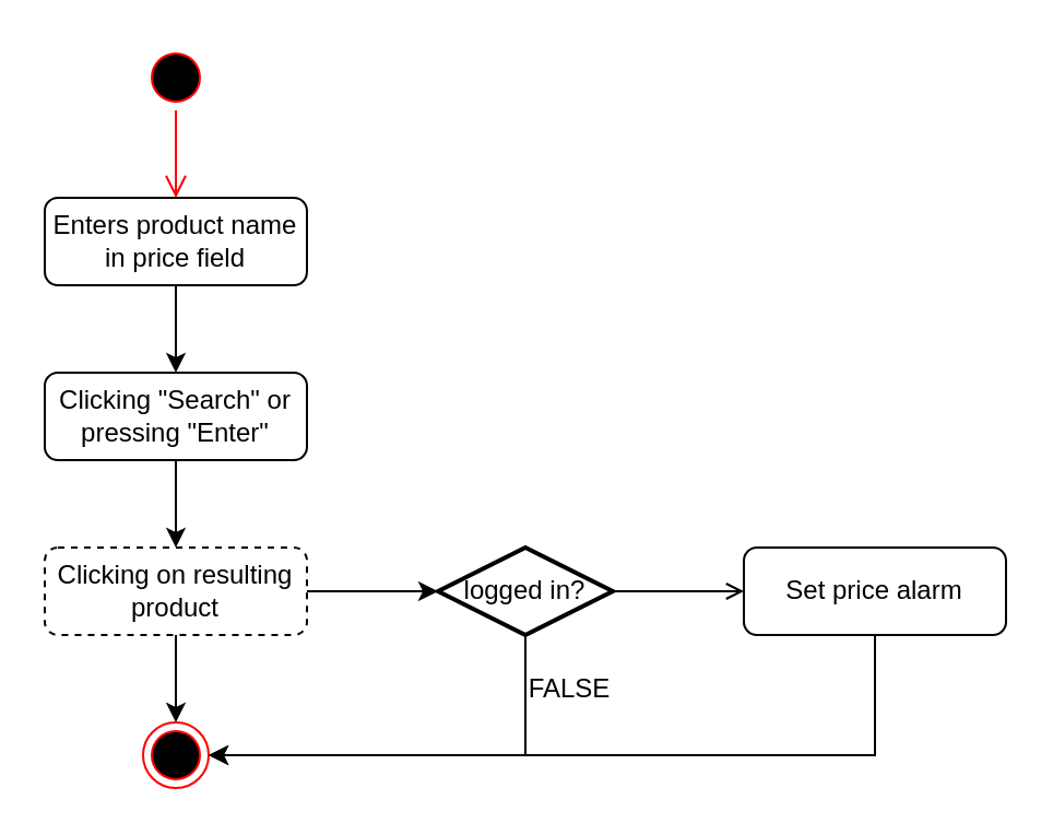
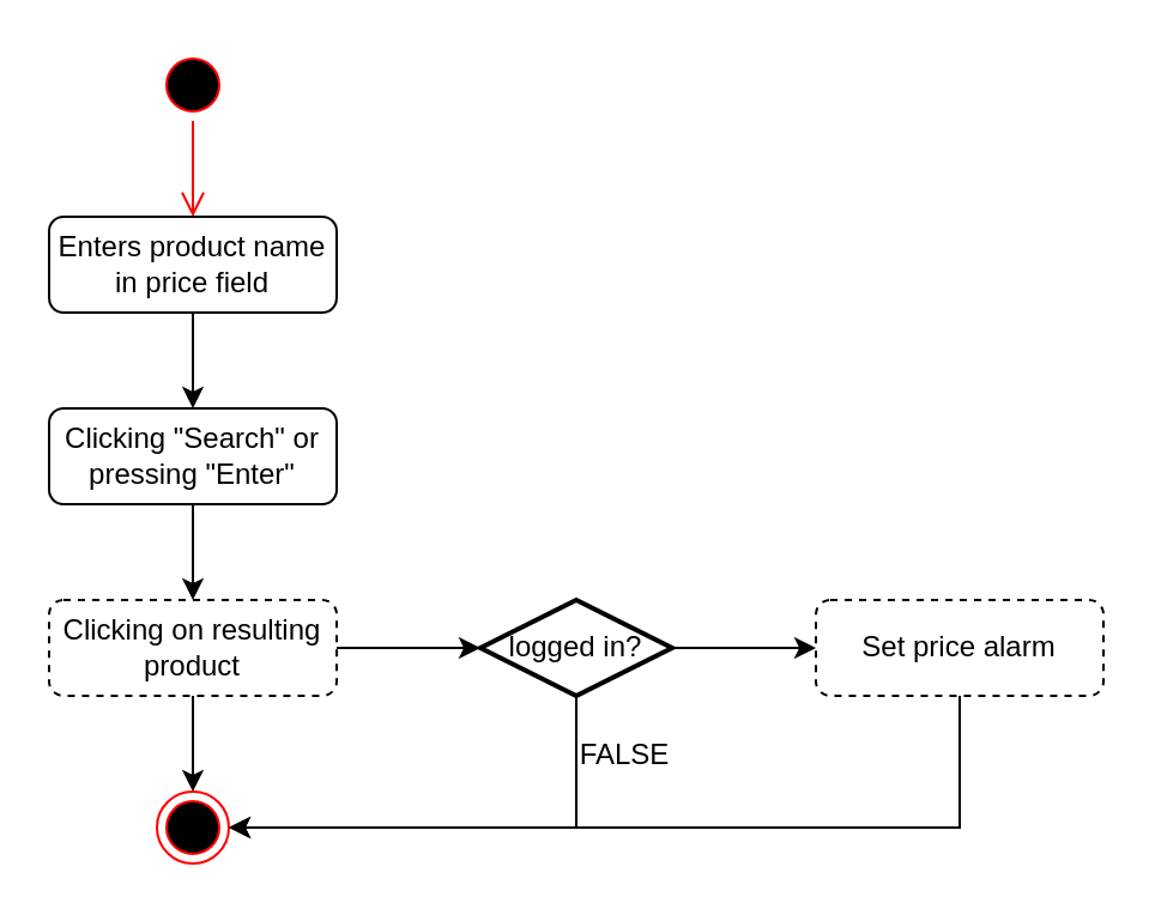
- <mxCell id="14" style="edgeStyle=orthogonalEdgeStyle;rounded=0;orthogonalLoop=1;jettySize=auto;html=1;entryX=0;entryY=0.5;entryDx=0;entryDy=0;endArrow=open;" edge="1" parent="1" source="16" target="13"><mxGeometry relative="1" as="geometry" /></mxCell>
+ <mxCell id="14" style="edgeStyle=orthogonalEdgeStyle;rounded=0;orthogonalLoop=1;jettySize=auto;html=1;entryX=0;entryY=0.5;entryDx=0;entryDy=0;" edge="1" parent="1" source="16" target="13"><mxGeometry relative="1" as="geometry" /></mxCell>
- <mxCell id="13" value="Set price alarm" style="rounded=1;whiteSpace=wrap;html=1;" vertex="1" parent="1"><mxGeometry x="340" y="250" width="120" height="40" as="geometry" /></mxCell>
+ <mxCell id="13" value="Set price alarm" style="rounded=1;whiteSpace=wrap;html=1;dashed=1;" vertex="1" parent="1"><mxGeometry x="340" y="250" width="120" height="40" as="geometry" /></mxCell>
